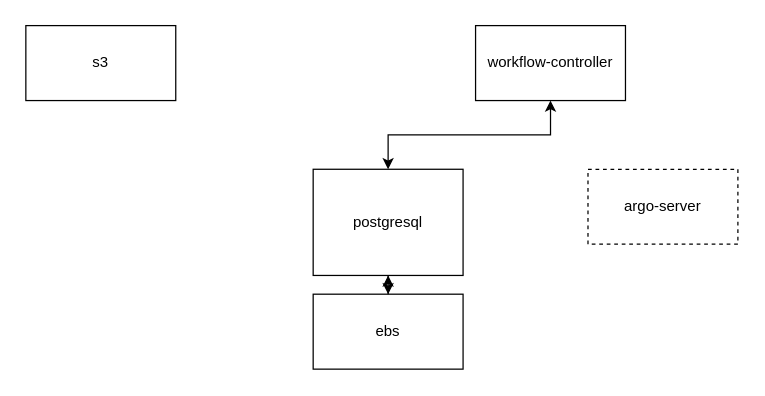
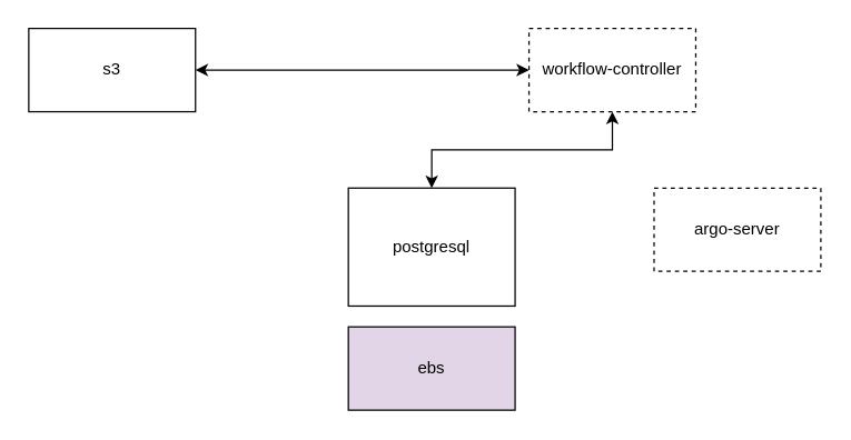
+ <mxCell id="2" style="edgeStyle=orthogonalEdgeStyle;rounded=0;orthogonalLoop=1;jettySize=auto;html=1;exitX=0;exitY=0.5;exitDx=0;exitDy=0;entryX=1;entryY=0.5;entryDx=0;entryDy=0;endArrow=classic;endFill=1;startArrow=classic;startFill=1;" parent="1" source="4" target="8" edge="1"><mxGeometry relative="1" as="geometry" /></mxCell>
- <mxCell id="4" value="workflow-controller" style="rounded=0;whiteSpace=wrap;html=1;" parent="1" vertex="1"><mxGeometry x="380" y="20" width="120" height="60" as="geometry" /></mxCell>
+ <mxCell id="4" value="workflow-controller" style="rounded=0;whiteSpace=wrap;html=1;dashed=1;" parent="1" vertex="1"><mxGeometry x="380" y="20" width="120" height="60" as="geometry" /></mxCell>
- <mxCell id="5" style="edgeStyle=orthogonalEdgeStyle;rounded=0;orthogonalLoop=1;jettySize=auto;html=1;exitX=0.5;exitY=1;exitDx=0;exitDy=0;startArrow=classic;startFill=1;" parent="1" source="6" target="9" edge="1"><mxGeometry relative="1" as="geometry" /></mxCell>
- <mxCell id="9" value="ebs" style="rounded=0;whiteSpace=wrap;html=1;" parent="1" vertex="1"><mxGeometry x="250" y="235" width="120" height="60" as="geometry" /></mxCell>
+ <mxCell id="9" value="ebs" style="rounded=0;whiteSpace=wrap;html=1;fillColor=#e1d5e7;" parent="1" vertex="1"><mxGeometry x="250" y="235" width="120" height="60" as="geometry" /></mxCell>
